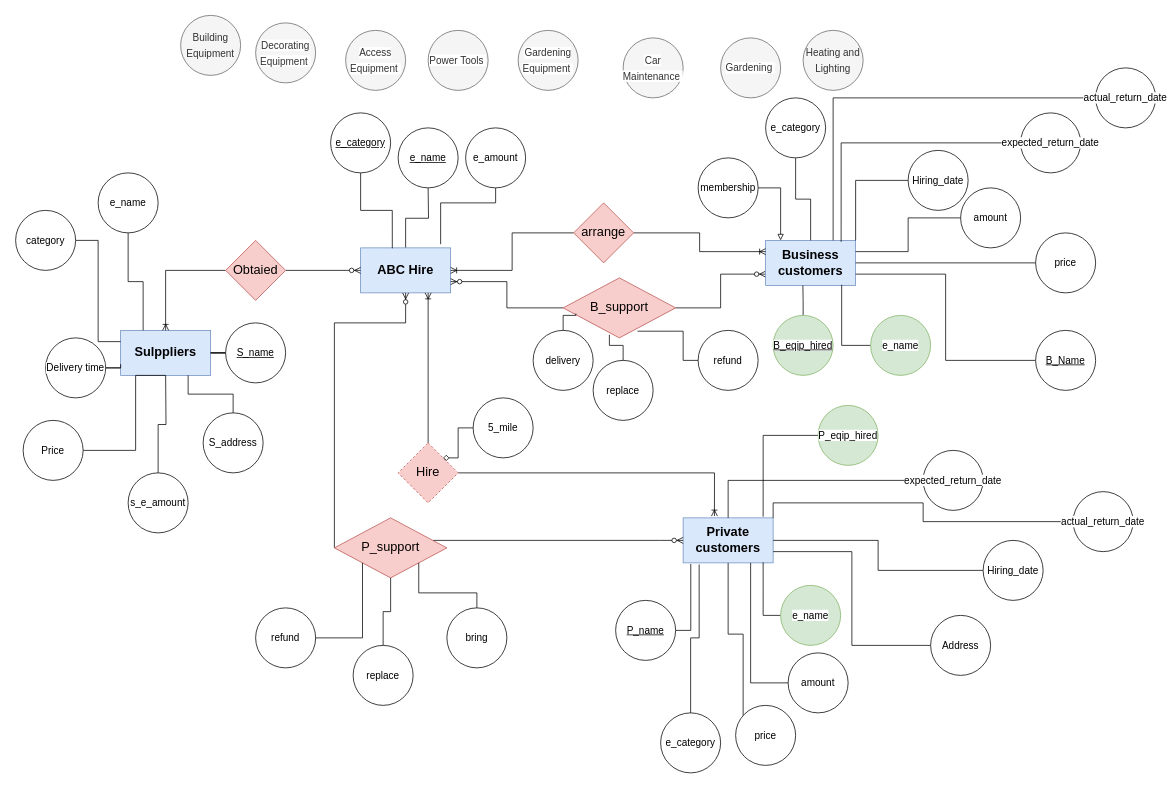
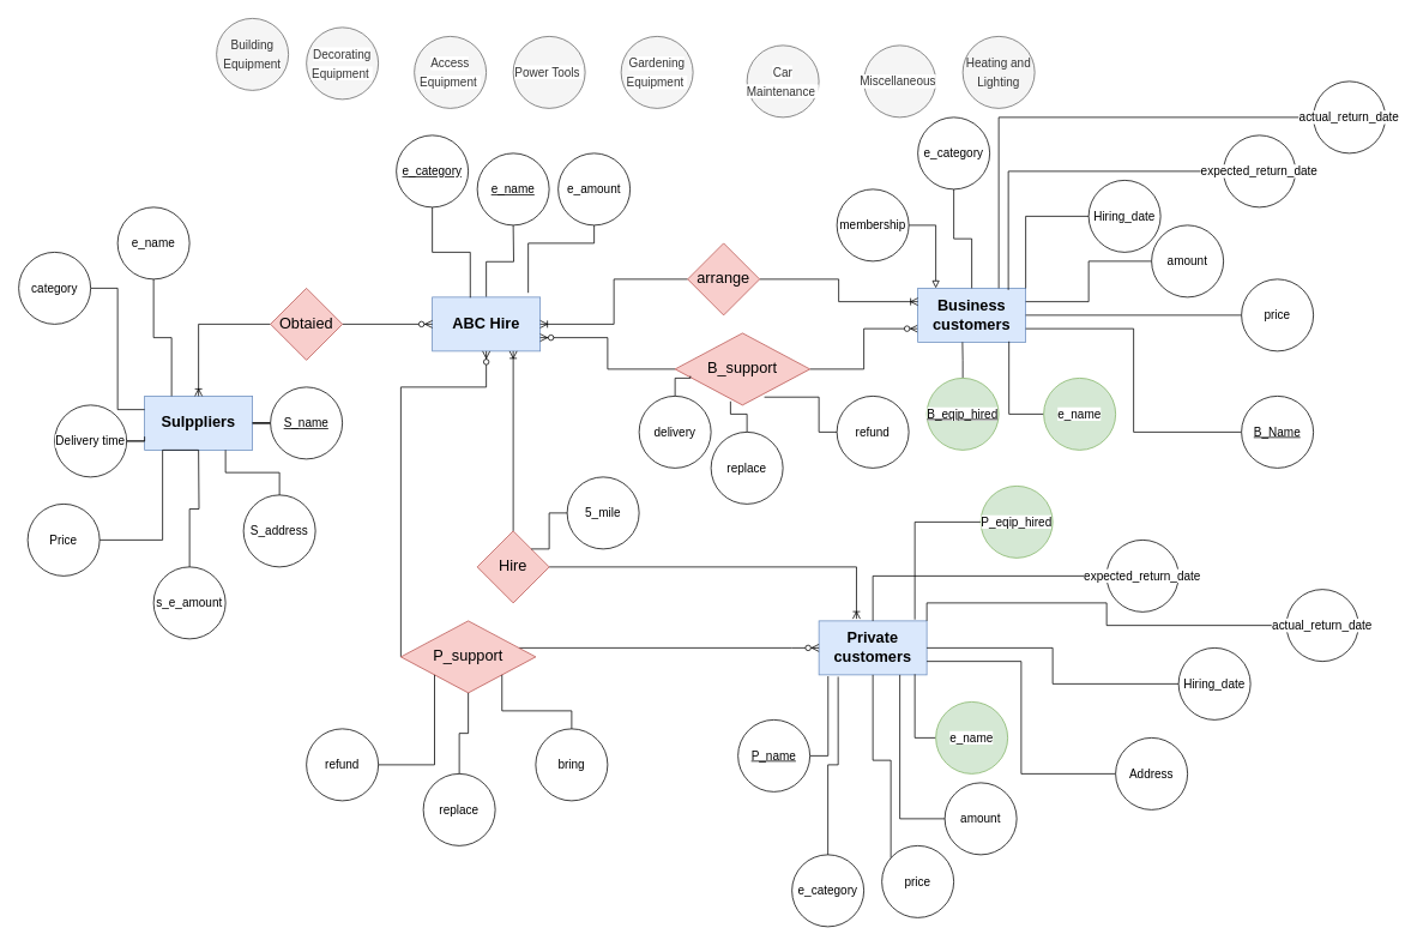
- <mxCell id="9" value="&lt;span class=&quot;TextRun SCXW16376595 BCX0&quot; lang=&quot;EN-US&quot; style=&quot;margin: 0px ; padding: 0px ; text-align: justify ; background-color: rgb(255 , 255 , 255) ; font-size: 10pt ; font-family: &amp;#34;malgun gothic&amp;#34; , &amp;#34;malgun gothic_msfontservice&amp;#34; , sans-serif ; line-height: 17.267px&quot;&gt;&lt;span class=&quot;NormalTextRun SCXW16376595 BCX0&quot; style=&quot;margin: 0px ; padding: 0px ; background-color: inherit&quot;&gt;Gardening&lt;/span&gt;&lt;/span&gt;&lt;span class=&quot;EOP SCXW16376595 BCX0&quot; style=&quot;margin: 0px ; padding: 0px ; text-align: justify ; background-color: rgb(255 , 255 , 255) ; font-size: 10pt ; line-height: 17.267px ; font-family: &amp;#34;malgun gothic&amp;#34; , &amp;#34;malgun gothic_msfontservice&amp;#34; , sans-serif&quot;&gt;&amp;nbsp;&lt;/span&gt;" style="ellipse;whiteSpace=wrap;html=1;aspect=fixed;fontSize=17;fillColor=#f5f5f5;strokeColor=#666666;fontColor=#333333;" vertex="1" parent="1"><mxGeometry x="960" y="50" width="80" height="80" as="geometry" /></mxCell>
+ <mxCell id="9" value="&lt;span class=&quot;TextRun SCXW16376595 BCX0&quot; lang=&quot;EN-US&quot; style=&quot;margin: 0px ; padding: 0px ; text-align: justify ; background-color: rgb(255 , 255 , 255) ; font-size: 10pt ; font-family: &amp;#34;malgun gothic&amp;#34; , &amp;#34;malgun gothic_msfontservice&amp;#34; , sans-serif ; line-height: 17.267px&quot;&gt;&lt;span class=&quot;NormalTextRun SCXW16376595 BCX0&quot; style=&quot;margin: 0px ; padding: 0px ; background-color: inherit&quot;&gt;Miscellaneous&lt;/span&gt;&lt;/span&gt;&lt;span class=&quot;EOP SCXW16376595 BCX0&quot; style=&quot;margin: 0px ; padding: 0px ; text-align: justify ; background-color: rgb(255 , 255 , 255) ; font-size: 10pt ; line-height: 17.267px ; font-family: &amp;#34;malgun gothic&amp;#34; , &amp;#34;malgun gothic_msfontservice&amp;#34; , sans-serif&quot;&gt;&amp;nbsp;&lt;/span&gt;" style="ellipse;whiteSpace=wrap;html=1;aspect=fixed;fontSize=17;fillColor=#f5f5f5;strokeColor=#666666;fontColor=#333333;" vertex="1" parent="1"><mxGeometry x="960" y="50" width="80" height="80" as="geometry" /></mxCell>
- <mxCell id="59" style="edgeStyle=orthogonalEdgeStyle;rounded=0;orthogonalLoop=1;jettySize=auto;html=1;entryX=1;entryY=0;entryDx=0;entryDy=0;startArrow=none;startFill=0;endArrow=diamond;endFill=0;fontSize=17;" edge="1" parent="1" source="60" target="43"><mxGeometry relative="1" as="geometry" /></mxCell>
+ <mxCell id="59" style="edgeStyle=orthogonalEdgeStyle;rounded=0;orthogonalLoop=1;jettySize=auto;html=1;entryX=1;entryY=0;entryDx=0;entryDy=0;startArrow=none;startFill=0;endArrow=none;endFill=0;fontSize=17;" edge="1" parent="1" source="60" target="43"><mxGeometry relative="1" as="geometry" /></mxCell>
- <mxCell id="43" value="Hire" style="rhombus;whiteSpace=wrap;html=1;fontSize=17;fillColor=#f8cecc;strokeColor=#b85450;fontStyle=0;dashed=1;" vertex="1" parent="1"><mxGeometry x="530" y="590" width="80" height="80" as="geometry" /></mxCell>
+ <mxCell id="43" value="Hire" style="rhombus;whiteSpace=wrap;html=1;fontSize=17;fillColor=#f8cecc;strokeColor=#b85450;fontStyle=0" vertex="1" parent="1"><mxGeometry x="530" y="590" width="80" height="80" as="geometry" /></mxCell>
